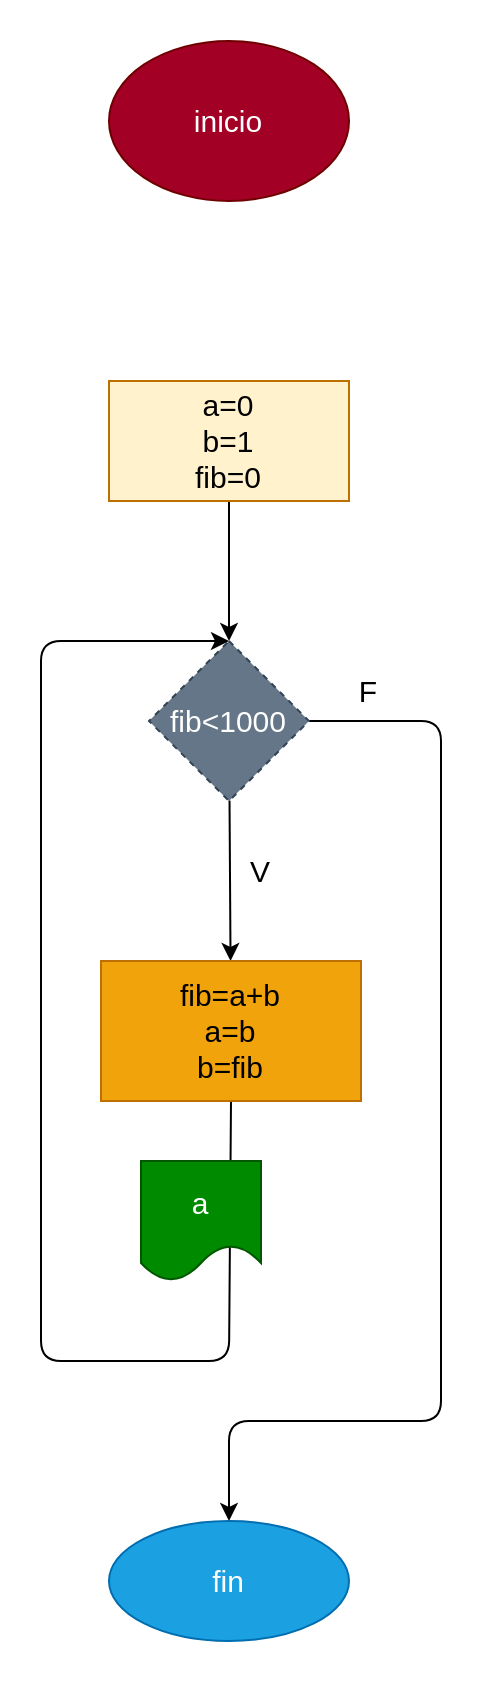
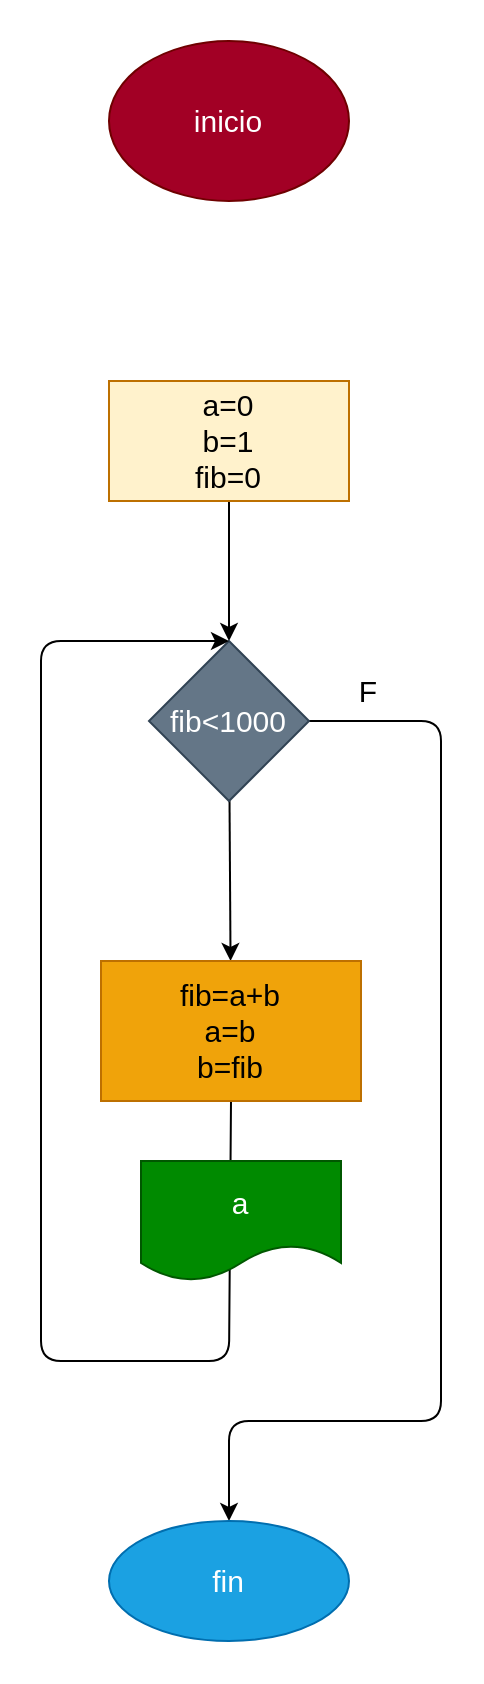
- <mxCell id="7" value="fib&amp;lt;1000" style="rhombus;whiteSpace=wrap;html=1;fontSize=15;fillColor=#647687;fontColor=#ffffff;strokeColor=#314354;dashed=1;" vertex="1" parent="1"><mxGeometry x="74" y="320" width="80" height="80" as="geometry" /></mxCell>
+ <mxCell id="7" value="fib&amp;lt;1000" style="rhombus;whiteSpace=wrap;html=1;fontSize=15;fillColor=#647687;fontColor=#ffffff;strokeColor=#314354;" vertex="1" parent="1"><mxGeometry x="74" y="320" width="80" height="80" as="geometry" /></mxCell>
- <mxCell id="12" value="V" style="text;html=1;strokeColor=none;fillColor=none;align=center;verticalAlign=middle;whiteSpace=wrap;rounded=0;fontSize=15;" vertex="1" parent="1"><mxGeometry x="100" y="420" width="60" height="30" as="geometry" /></mxCell>
- <mxCell id="10" value="a" style="shape=document;whiteSpace=wrap;html=1;boundedLbl=1;fontSize=15;fillColor=#008a00;fontColor=#ffffff;strokeColor=#005700;" vertex="1" parent="1"><mxGeometry x="70" y="580" width="60" height="60" as="geometry" /></mxCell>
+ <mxCell id="10" value="a" style="shape=document;whiteSpace=wrap;html=1;boundedLbl=1;fontSize=15;fillColor=#008a00;fontColor=#ffffff;strokeColor=#005700;" vertex="1" parent="1"><mxGeometry x="70" y="580" width="100" height="60" as="geometry" /></mxCell>
